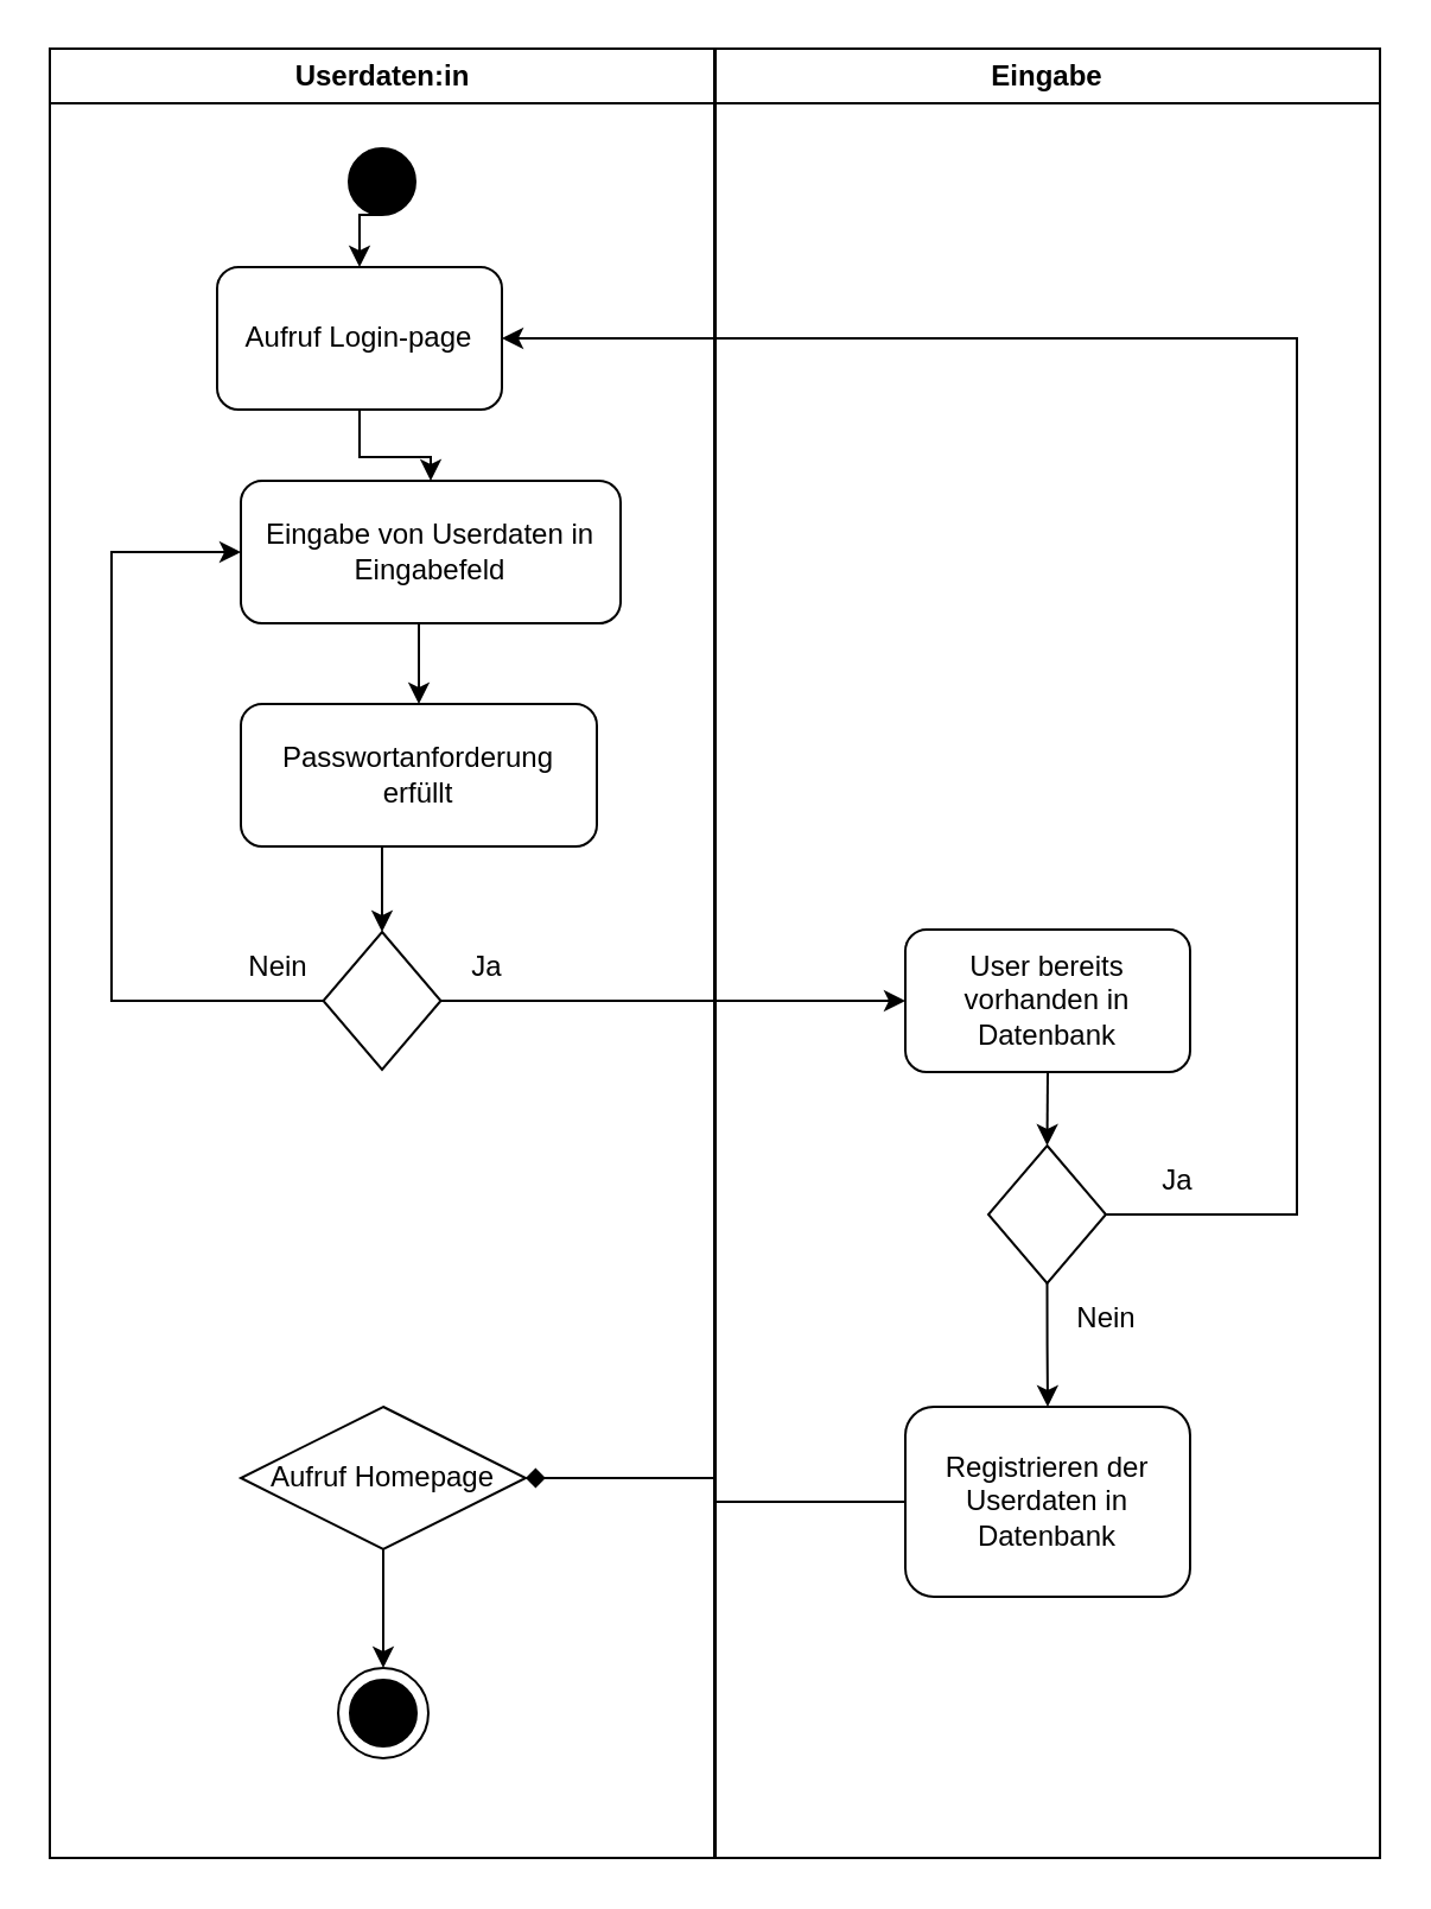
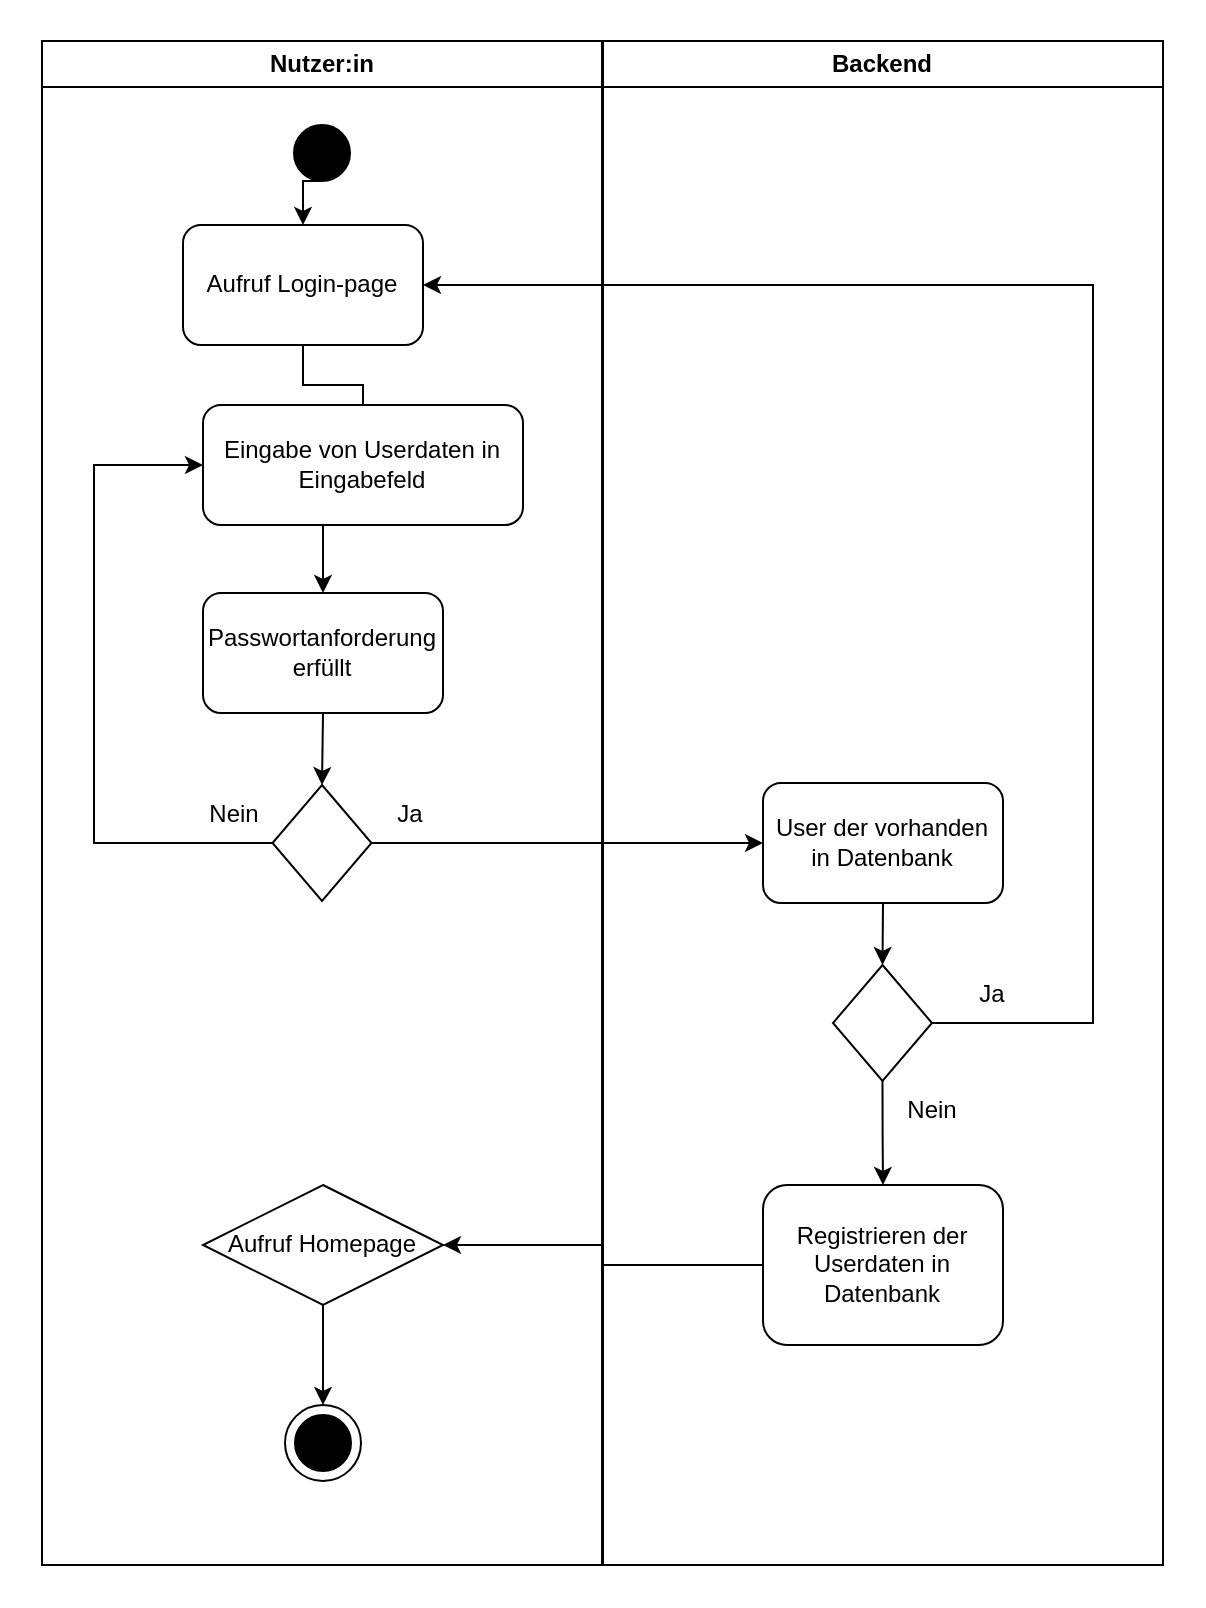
- <mxCell id="2" value="Userdaten:in" style="swimlane;whiteSpace=wrap" vertex="1" parent="1"><mxGeometry x="20.5" y="20" width="280" height="762" as="geometry" /></mxCell>
+ <mxCell id="2" value="Nutzer:in" style="swimlane;whiteSpace=wrap" vertex="1" parent="1"><mxGeometry x="20.5" y="20" width="280" height="762" as="geometry" /></mxCell>
- <mxCell id="19" value="Eingabe" style="swimlane;whiteSpace=wrap;startSize=23;" vertex="1" parent="1"><mxGeometry x="301" y="20" width="280" height="762" as="geometry" /></mxCell>
+ <mxCell id="19" value="Backend" style="swimlane;whiteSpace=wrap;startSize=23;" vertex="1" parent="1"><mxGeometry x="301" y="20" width="280" height="762" as="geometry" /></mxCell>
- <mxCell id="5" style="edgeStyle=orthogonalEdgeStyle;rounded=0;orthogonalLoop=1;jettySize=auto;html=1;exitX=0.5;exitY=1;exitDx=0;exitDy=0;entryX=0.5;entryY=0;entryDx=0;entryDy=0;" edge="1" parent="2" source="6" target="8"><mxGeometry relative="1" as="geometry" /></mxCell>
+ <mxCell id="5" style="edgeStyle=orthogonalEdgeStyle;rounded=0;orthogonalLoop=1;jettySize=auto;html=1;exitX=0.5;exitY=1;exitDx=0;exitDy=0;entryX=0.5;entryY=0;entryDx=0;entryDy=0;endArrow=none;" edge="1" parent="2" source="6" target="8"><mxGeometry relative="1" as="geometry" /></mxCell>
- <mxCell id="10" value="Passwortanforderung&lt;div&gt;erfüllt&lt;/div&gt;" style="rounded=1;whiteSpace=wrap;html=1;" vertex="1" parent="2"><mxGeometry x="80.5" y="276" width="150" height="60" as="geometry" /></mxCell>
+ <mxCell id="10" value="Passwortanforderung&lt;div&gt;erfüllt&lt;/div&gt;" style="rounded=1;whiteSpace=wrap;html=1;" vertex="1" parent="2"><mxGeometry x="80.5" y="276" width="120" height="60" as="geometry" /></mxCell>
- <mxCell id="22" value="User bereits vorhanden in Datenbank" style="rounded=1;whiteSpace=wrap;html=1;" vertex="1" parent="19"><mxGeometry x="80" y="371" width="120" height="60" as="geometry" /></mxCell>
+ <mxCell id="22" value="User der vorhanden in Datenbank" style="rounded=1;whiteSpace=wrap;html=1;" vertex="1" parent="19"><mxGeometry x="80" y="371" width="120" height="60" as="geometry" /></mxCell>
- <mxCell id="29" style="edgeStyle=orthogonalEdgeStyle;rounded=0;orthogonalLoop=1;jettySize=auto;html=1;exitX=0;exitY=0.5;exitDx=0;exitDy=0;entryX=1;entryY=0.5;entryDx=0;entryDy=0;endArrow=diamond;" edge="1" parent="1" source="20" target="16"><mxGeometry relative="1" as="geometry" /></mxCell>
+ <mxCell id="29" style="edgeStyle=orthogonalEdgeStyle;rounded=0;orthogonalLoop=1;jettySize=auto;html=1;exitX=0;exitY=0.5;exitDx=0;exitDy=0;entryX=1;entryY=0.5;entryDx=0;entryDy=0;" edge="1" parent="1" source="20" target="16"><mxGeometry relative="1" as="geometry" /></mxCell>
